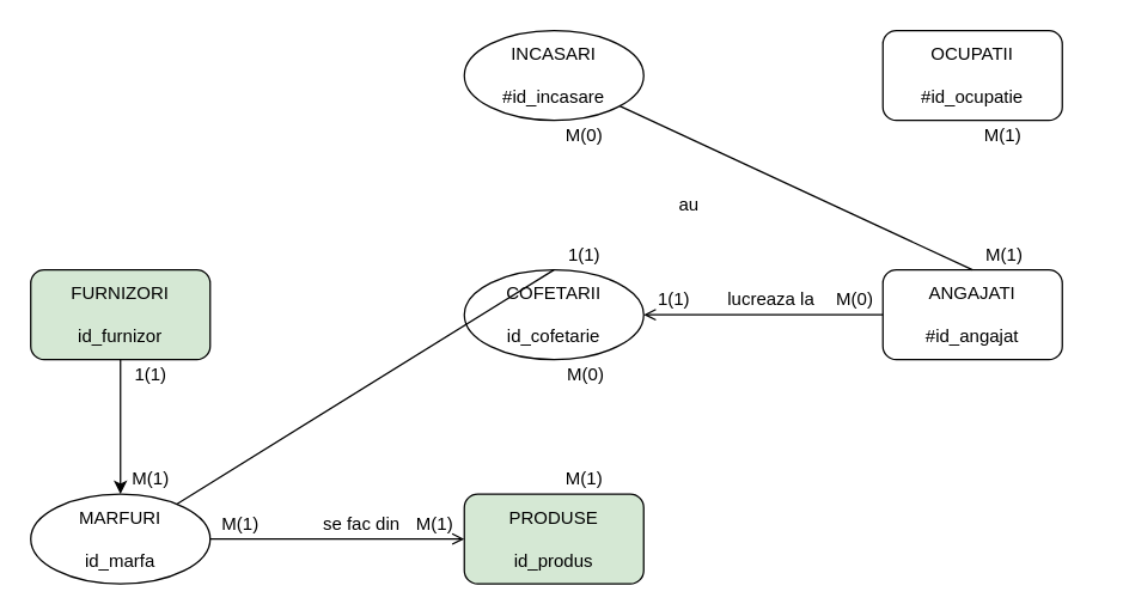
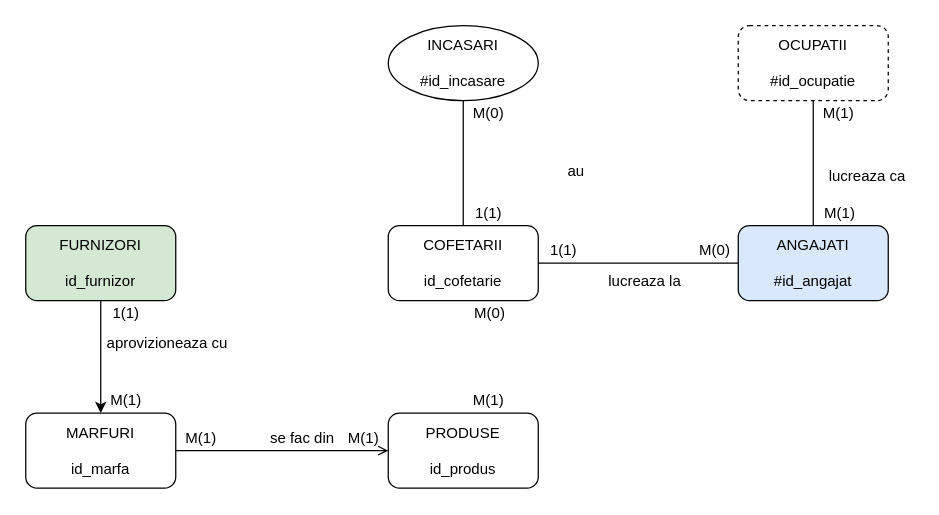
- <mxCell id="4" value="OCUPATII&lt;br&gt;&lt;br&gt;#id_ocupatie" style="rounded=1;whiteSpace=wrap;html=1;" parent="1" vertex="1"><mxGeometry x="590" y="20" width="120" height="60" as="geometry" /></mxCell>
+ <mxCell id="4" value="OCUPATII&lt;br&gt;&lt;br&gt;#id_ocupatie" style="rounded=1;whiteSpace=wrap;html=1;dashed=1;" parent="1" vertex="1"><mxGeometry x="590" y="20" width="120" height="60" as="geometry" /></mxCell>
- <mxCell id="13" value="" style="endArrow=none;html=1;exitX=0.5;exitY=0;exitDx=0;exitDy=0;" parent="1" source="3" target="7" edge="1"><mxGeometry width="50" height="50" relative="1" as="geometry"><mxPoint x="490" y="300" as="sourcePoint" /><mxPoint x="540" y="250" as="targetPoint" /></mxGeometry></mxCell>
+ <mxCell id="13" value="" style="endArrow=none;html=1;entryX=0.5;entryY=1;entryDx=0;entryDy=0;exitX=0.5;exitY=0;exitDx=0;exitDy=0;" parent="1" source="3" target="4" edge="1"><mxGeometry width="50" height="50" relative="1" as="geometry"><mxPoint x="490" y="300" as="sourcePoint" /><mxPoint x="540" y="250" as="targetPoint" /></mxGeometry></mxCell>
+ <mxCell id="27" value="lucreaza ca" style="text;html=1;align=center;verticalAlign=middle;resizable=0;points=[];autosize=1;strokeColor=none;" parent="1" vertex="1"><mxGeometry x="657" y="132" width="72" height="18" as="geometry" /></mxCell>
- <mxCell id="26" value="lucreaza la" style="text;html=1;align=center;verticalAlign=middle;resizable=0;points=[];autosize=1;strokeColor=none;" parent="1" vertex="1"><mxGeometry x="480" y="190" width="70" height="20" as="geometry" /></mxCell>
+ <mxCell id="26" value="lucreaza la" style="text;html=1;align=center;verticalAlign=middle;resizable=0;points=[];autosize=1;strokeColor=none;" parent="1" vertex="1"><mxGeometry x="480" y="215" width="70" height="20" as="geometry" /></mxCell>
- <mxCell id="2" value="COFETARII&lt;br&gt;&lt;br&gt;id_cofetarie" style="ellipse;whiteSpace=wrap;html=1;" parent="1" vertex="1"><mxGeometry x="310" y="180" width="120" height="60" as="geometry" /></mxCell>
+ <mxCell id="2" value="COFETARII&lt;br&gt;&lt;br&gt;id_cofetarie" style="rounded=1;whiteSpace=wrap;html=1;" parent="1" vertex="1"><mxGeometry x="310" y="180" width="120" height="60" as="geometry" /></mxCell>
- <mxCell id="12" value="" style="endArrow=open;html=1;entryX=1;entryY=0.5;entryDx=0;entryDy=0;exitX=0;exitY=0.5;exitDx=0;exitDy=0;" parent="1" source="3" target="2" edge="1"><mxGeometry width="50" height="50" relative="1" as="geometry"><mxPoint x="410" y="300" as="sourcePoint" /><mxPoint x="440" y="230" as="targetPoint" /></mxGeometry></mxCell>
+ <mxCell id="12" value="" style="endArrow=none;html=1;entryX=1;entryY=0.5;entryDx=0;entryDy=0;exitX=0;exitY=0.5;exitDx=0;exitDy=0;" parent="1" source="3" target="2" edge="1"><mxGeometry width="50" height="50" relative="1" as="geometry"><mxPoint x="410" y="300" as="sourcePoint" /><mxPoint x="440" y="230" as="targetPoint" /></mxGeometry></mxCell>
- <mxCell id="3" value="ANGAJATI&lt;br&gt;&lt;br&gt;#id_angajat" style="rounded=1;whiteSpace=wrap;html=1;" parent="1" vertex="1"><mxGeometry x="590" y="180" width="120" height="60" as="geometry" /></mxCell>
+ <mxCell id="3" value="ANGAJATI&lt;br&gt;&lt;br&gt;#id_angajat" style="rounded=1;whiteSpace=wrap;html=1;fillColor=#dae8fc;" parent="1" vertex="1"><mxGeometry x="590" y="180" width="120" height="60" as="geometry" /></mxCell>
- <mxCell id="11" value="" style="endArrow=none;html=1;exitX=0.5;exitY=0;exitDx=0;exitDy=0;" parent="1" source="2" target="5" edge="1"><mxGeometry width="50" height="50" relative="1" as="geometry"><mxPoint x="410" y="300" as="sourcePoint" /><mxPoint x="460" y="250" as="targetPoint" /></mxGeometry></mxCell>
+ <mxCell id="11" value="" style="endArrow=none;html=1;entryX=0.5;entryY=1;entryDx=0;entryDy=0;exitX=0.5;exitY=0;exitDx=0;exitDy=0;" parent="1" source="2" target="7" edge="1"><mxGeometry width="50" height="50" relative="1" as="geometry"><mxPoint x="410" y="300" as="sourcePoint" /><mxPoint x="460" y="250" as="targetPoint" /></mxGeometry></mxCell>
+ <mxCell id="29" value="aprovizioneaza cu" style="text;html=1;align=center;verticalAlign=middle;resizable=0;points=[];autosize=1;strokeColor=none;" parent="1" vertex="1"><mxGeometry x="78" y="264" width="110" height="20" as="geometry" /></mxCell>
- <mxCell id="5" value="MARFURI&lt;br&gt;&lt;br&gt;id_marfa" style="ellipse;whiteSpace=wrap;html=1;" parent="1" vertex="1"><mxGeometry x="20" y="330" width="120" height="60" as="geometry" /></mxCell>
+ <mxCell id="5" value="MARFURI&lt;br&gt;&lt;br&gt;id_marfa" style="rounded=1;whiteSpace=wrap;html=1;" parent="1" vertex="1"><mxGeometry x="20" y="330" width="120" height="60" as="geometry" /></mxCell>
- <mxCell id="8" value="PRODUSE&lt;br&gt;&lt;br&gt;id_produs" style="rounded=1;whiteSpace=wrap;html=1;fillColor=#d5e8d4;" parent="1" vertex="1"><mxGeometry x="310" y="330" width="120" height="60" as="geometry" /></mxCell>
+ <mxCell id="8" value="PRODUSE&lt;br&gt;&lt;br&gt;id_produs" style="rounded=1;whiteSpace=wrap;html=1;" parent="1" vertex="1"><mxGeometry x="310" y="330" width="120" height="60" as="geometry" /></mxCell>
